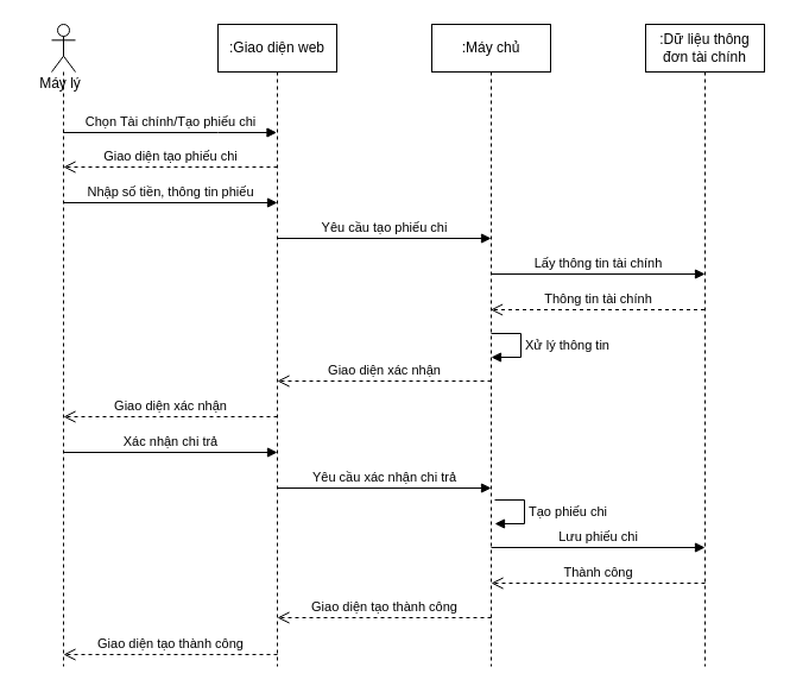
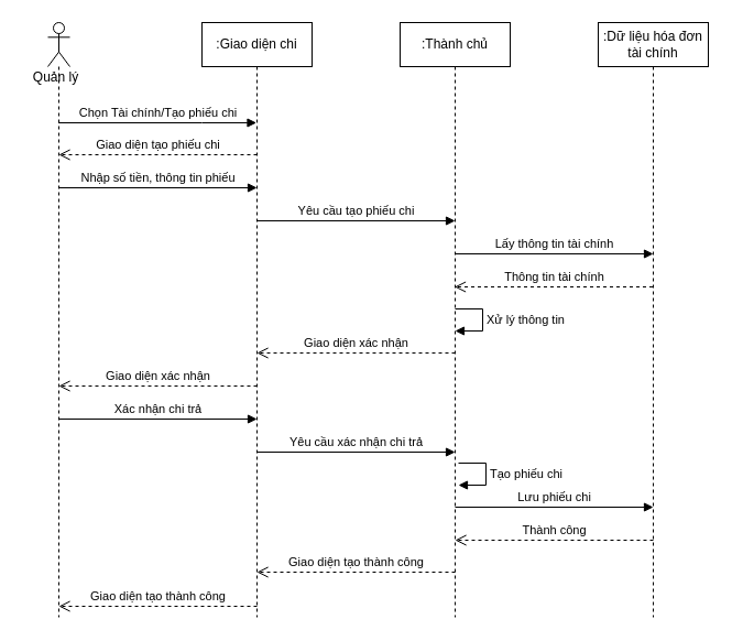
- <mxCell id="4" value=":Giao diện web" style="shape=umlLifeline;perimeter=lifelinePerimeter;whiteSpace=wrap;html=1;container=1;collapsible=0;recursiveResize=0;outlineConnect=0;" parent="1" vertex="1"><mxGeometry x="183" y="20" width="100" height="540" as="geometry" /></mxCell>
+ <mxCell id="4" value=":Giao diện chi" style="shape=umlLifeline;perimeter=lifelinePerimeter;whiteSpace=wrap;html=1;container=1;collapsible=0;recursiveResize=0;outlineConnect=0;" parent="1" vertex="1"><mxGeometry x="183" y="20" width="100" height="540" as="geometry" /></mxCell>
- <mxCell id="6" value=":Máy chủ" style="shape=umlLifeline;perimeter=lifelinePerimeter;whiteSpace=wrap;html=1;container=1;collapsible=0;recursiveResize=0;outlineConnect=0;" parent="1" vertex="1"><mxGeometry x="363" y="20" width="100" height="540" as="geometry" /></mxCell>
+ <mxCell id="6" value=":Thành chủ" style="shape=umlLifeline;perimeter=lifelinePerimeter;whiteSpace=wrap;html=1;container=1;collapsible=0;recursiveResize=0;outlineConnect=0;" parent="1" vertex="1"><mxGeometry x="363" y="20" width="100" height="540" as="geometry" /></mxCell>
- <mxCell id="9" value=":Dữ liệu thông đơn tài chính" style="shape=umlLifeline;perimeter=lifelinePerimeter;whiteSpace=wrap;html=1;container=1;collapsible=0;recursiveResize=0;outlineConnect=0;" parent="1" vertex="1"><mxGeometry x="543" y="20" width="100" height="540" as="geometry" /></mxCell>
+ <mxCell id="9" value=":Dữ liệu hóa đơn tài chính" style="shape=umlLifeline;perimeter=lifelinePerimeter;whiteSpace=wrap;html=1;container=1;collapsible=0;recursiveResize=0;outlineConnect=0;" parent="1" vertex="1"><mxGeometry x="543" y="20" width="100" height="540" as="geometry" /></mxCell>
- <mxCell id="3" value="Máy lý" style="text;html=1;align=center;verticalAlign=middle;resizable=0;points=[];autosize=1;strokeColor=none;fillColor=none;" parent="1" vertex="1"><mxGeometry x="20" y="60" width="60" height="20" as="geometry" /></mxCell>
+ <mxCell id="3" value="Quản lý" style="text;html=1;align=center;verticalAlign=middle;resizable=0;points=[];autosize=1;strokeColor=none;fillColor=none;" parent="1" vertex="1"><mxGeometry x="20" y="60" width="60" height="20" as="geometry" /></mxCell>
